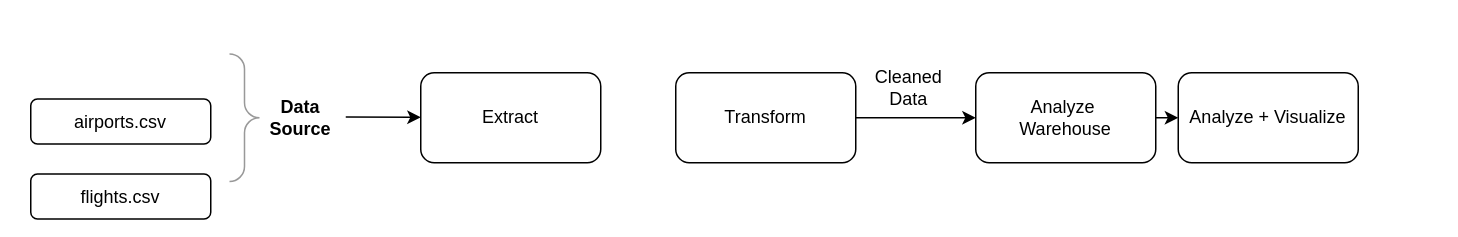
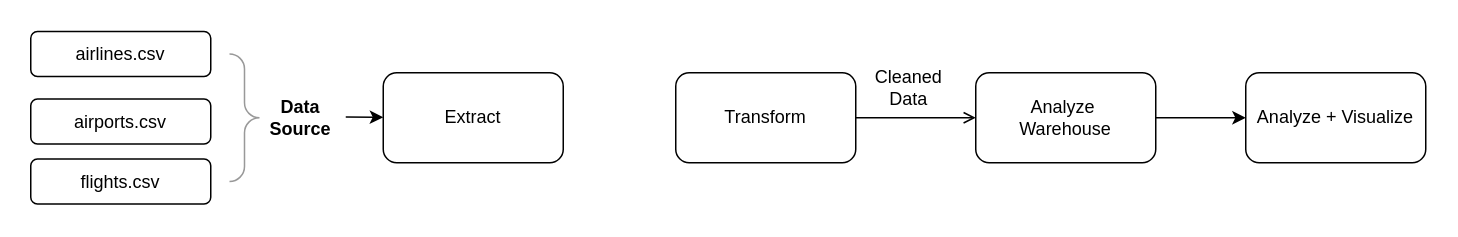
+ <mxCell id="2" value="airlines.csv" style="rounded=1;whiteSpace=wrap;html=1;" parent="1" vertex="1"><mxGeometry x="20" y="20.5" width="120" height="30" as="geometry" /></mxCell>
- <mxCell id="5" value="Extract" style="rounded=1;whiteSpace=wrap;html=1;" parent="1" vertex="1"><mxGeometry x="280" y="48" width="120" height="60" as="geometry" /></mxCell>
+ <mxCell id="5" value="Extract" style="rounded=1;whiteSpace=wrap;html=1;" parent="1" vertex="1"><mxGeometry x="255" y="48" width="120" height="60" as="geometry" /></mxCell>
- <mxCell id="8" value="" style="endArrow=classic;html=1;rounded=0;" parent="1" source="6" target="7" edge="1"><mxGeometry width="50" height="50" relative="1" as="geometry"><mxPoint x="550" y="128" as="sourcePoint" /><mxPoint x="600" y="78" as="targetPoint" /></mxGeometry></mxCell>
+ <mxCell id="8" value="" style="endArrow=open;html=1;rounded=0;" parent="1" source="6" target="7" edge="1"><mxGeometry width="50" height="50" relative="1" as="geometry"><mxPoint x="550" y="128" as="sourcePoint" /><mxPoint x="600" y="78" as="targetPoint" /></mxGeometry></mxCell>
- <mxCell id="9" value="Analyze + Visualize" style="rounded=1;whiteSpace=wrap;html=1;" parent="1" vertex="1"><mxGeometry x="785" y="48" width="120" height="60" as="geometry" /></mxCell>
+ <mxCell id="9" value="Analyze + Visualize" style="rounded=1;whiteSpace=wrap;html=1;" parent="1" vertex="1"><mxGeometry x="830" y="48" width="120" height="60" as="geometry" /></mxCell>
- <mxCell id="13" value="flights.csv" style="rounded=1;whiteSpace=wrap;html=1;" parent="1" vertex="1"><mxGeometry x="20" y="115.5" width="120" height="30" as="geometry" /></mxCell>
+ <mxCell id="13" value="flights.csv" style="rounded=1;whiteSpace=wrap;html=1;" parent="1" vertex="1"><mxGeometry x="20" y="105.5" width="120" height="30" as="geometry" /></mxCell>
